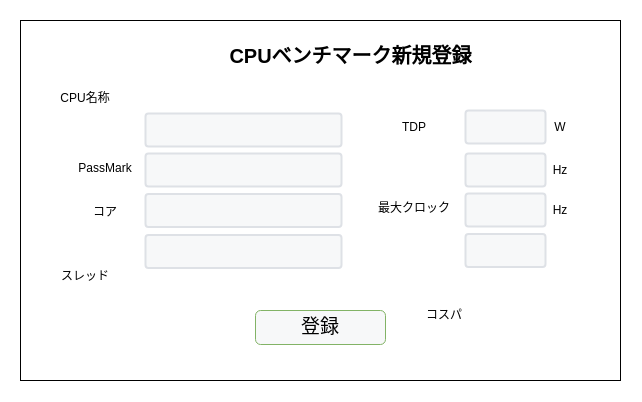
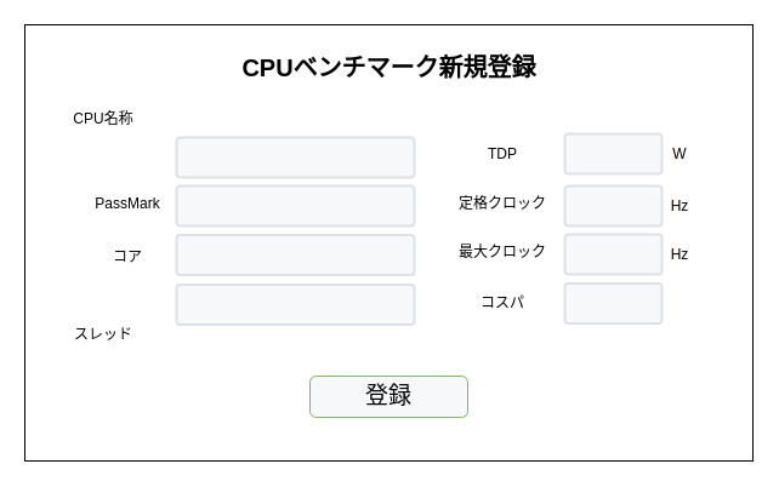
- <mxCell id="3" value="CPUベンチマーク新規登録" style="text;html=1;strokeColor=none;fillColor=none;align=center;verticalAlign=middle;whiteSpace=wrap;rounded=0;fontColor=default;fontStyle=1;fontSize=20;" vertex="1" parent="1"><mxGeometry x="223.75" y="30" width="252.5" height="50" as="geometry" /></mxCell>
+ <mxCell id="3" value="CPUベンチマーク新規登録" style="text;html=1;strokeColor=none;fillColor=none;align=center;verticalAlign=middle;whiteSpace=wrap;rounded=0;fontColor=default;fontStyle=1;fontSize=20;" vertex="1" parent="1"><mxGeometry x="193.75" y="30" width="252.5" height="50" as="geometry" /></mxCell>
+ <mxCell id="16" value="定格クロック" style="text;html=1;strokeColor=none;fillColor=none;align=center;verticalAlign=middle;whiteSpace=wrap;rounded=0;" vertex="1" parent="1"><mxGeometry x="375" y="153" width="77.5" height="30" as="geometry" /></mxCell>
- <mxCell id="23" value="コスパ" style="text;html=1;strokeColor=none;fillColor=none;align=center;verticalAlign=middle;whiteSpace=wrap;rounded=0;" vertex="1" parent="1"><mxGeometry x="405" y="300" width="77.5" height="30" as="geometry" /></mxCell>
+ <mxCell id="23" value="コスパ" style="text;html=1;strokeColor=none;fillColor=none;align=center;verticalAlign=middle;whiteSpace=wrap;rounded=0;" vertex="1" parent="1"><mxGeometry x="375" y="235" width="77.5" height="30" as="geometry" /></mxCell>
